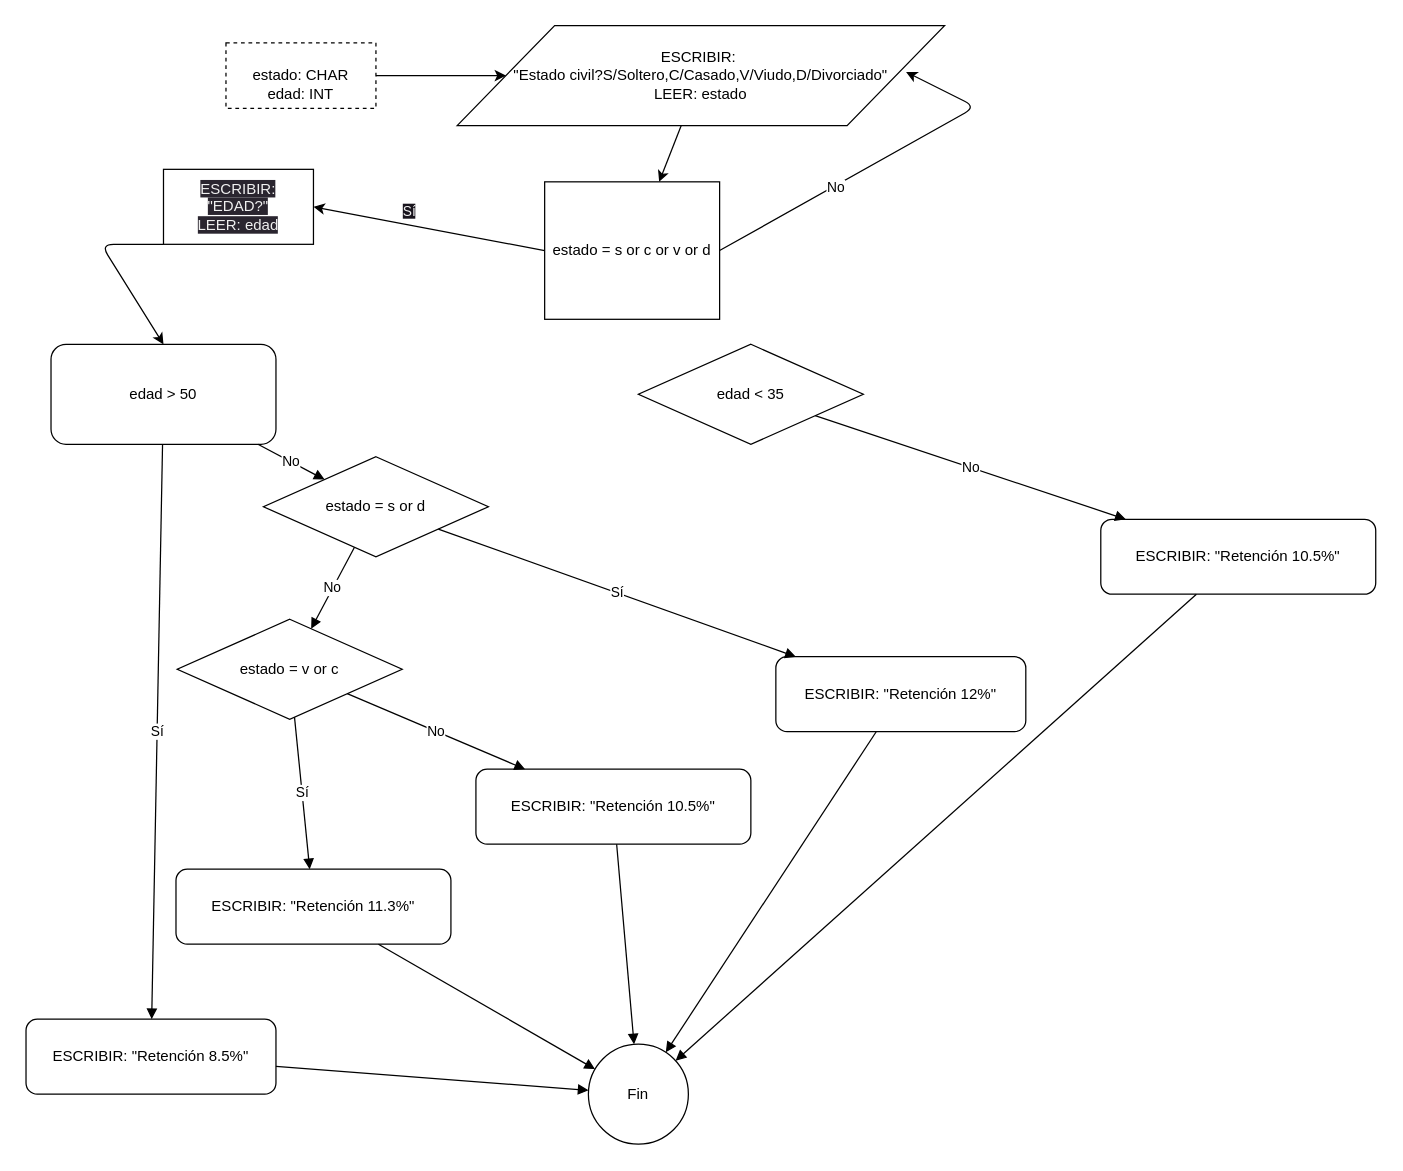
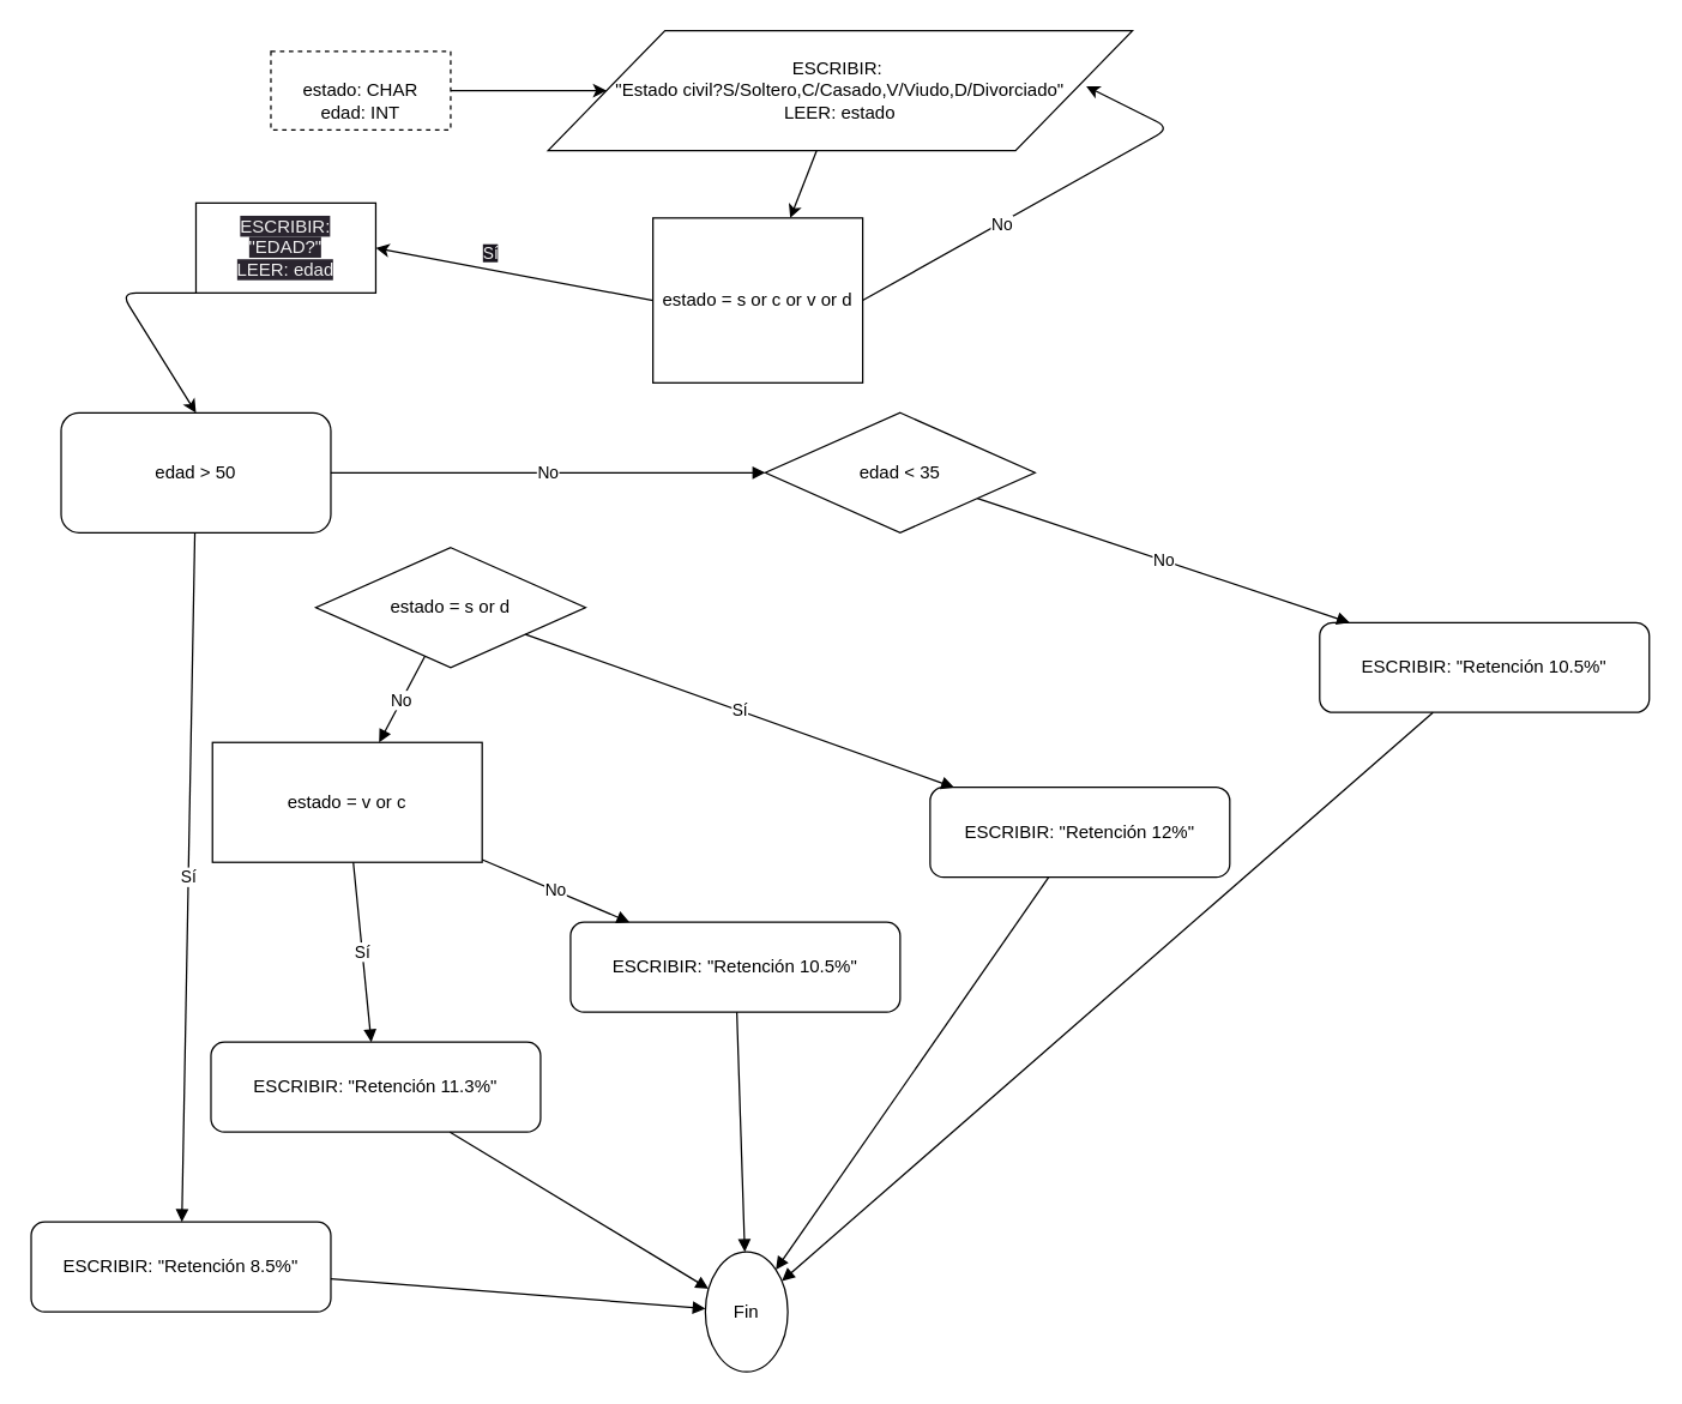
- <mxCell id="15" value="No" style="endArrow=block;rounded=1;html=1;" parent="1" source="4" target="8" edge="1"><mxGeometry relative="1" as="geometry" /></mxCell>
+ <mxCell id="15" value="No" style="endArrow=block;rounded=1;html=1;" parent="1" source="4" target="6" edge="1"><mxGeometry relative="1" as="geometry" /></mxCell>
- <mxCell id="10" value="estado = v or c" style="rhombus;whiteSpace=wrap;html=1;" parent="1" vertex="1"><mxGeometry x="141" y="495" width="180" height="80" as="geometry" /></mxCell>
+ <mxCell id="10" value="estado = v or c" style="whiteSpace=wrap;html=1;rounded=0;" parent="1" vertex="1"><mxGeometry x="141" y="495" width="180" height="80" as="geometry" /></mxCell>
- <mxCell id="13" value="Fin" style="ellipse;whiteSpace=wrap;html=1;aspect=fixed;" parent="1" vertex="1"><mxGeometry x="470" y="835" width="80" height="80" as="geometry" /></mxCell>
+ <mxCell id="13" value="Fin" style="ellipse;whiteSpace=wrap;html=1;aspect=fixed;" parent="1" vertex="1"><mxGeometry x="470" y="835" width="55" height="80" as="geometry" /></mxCell>
